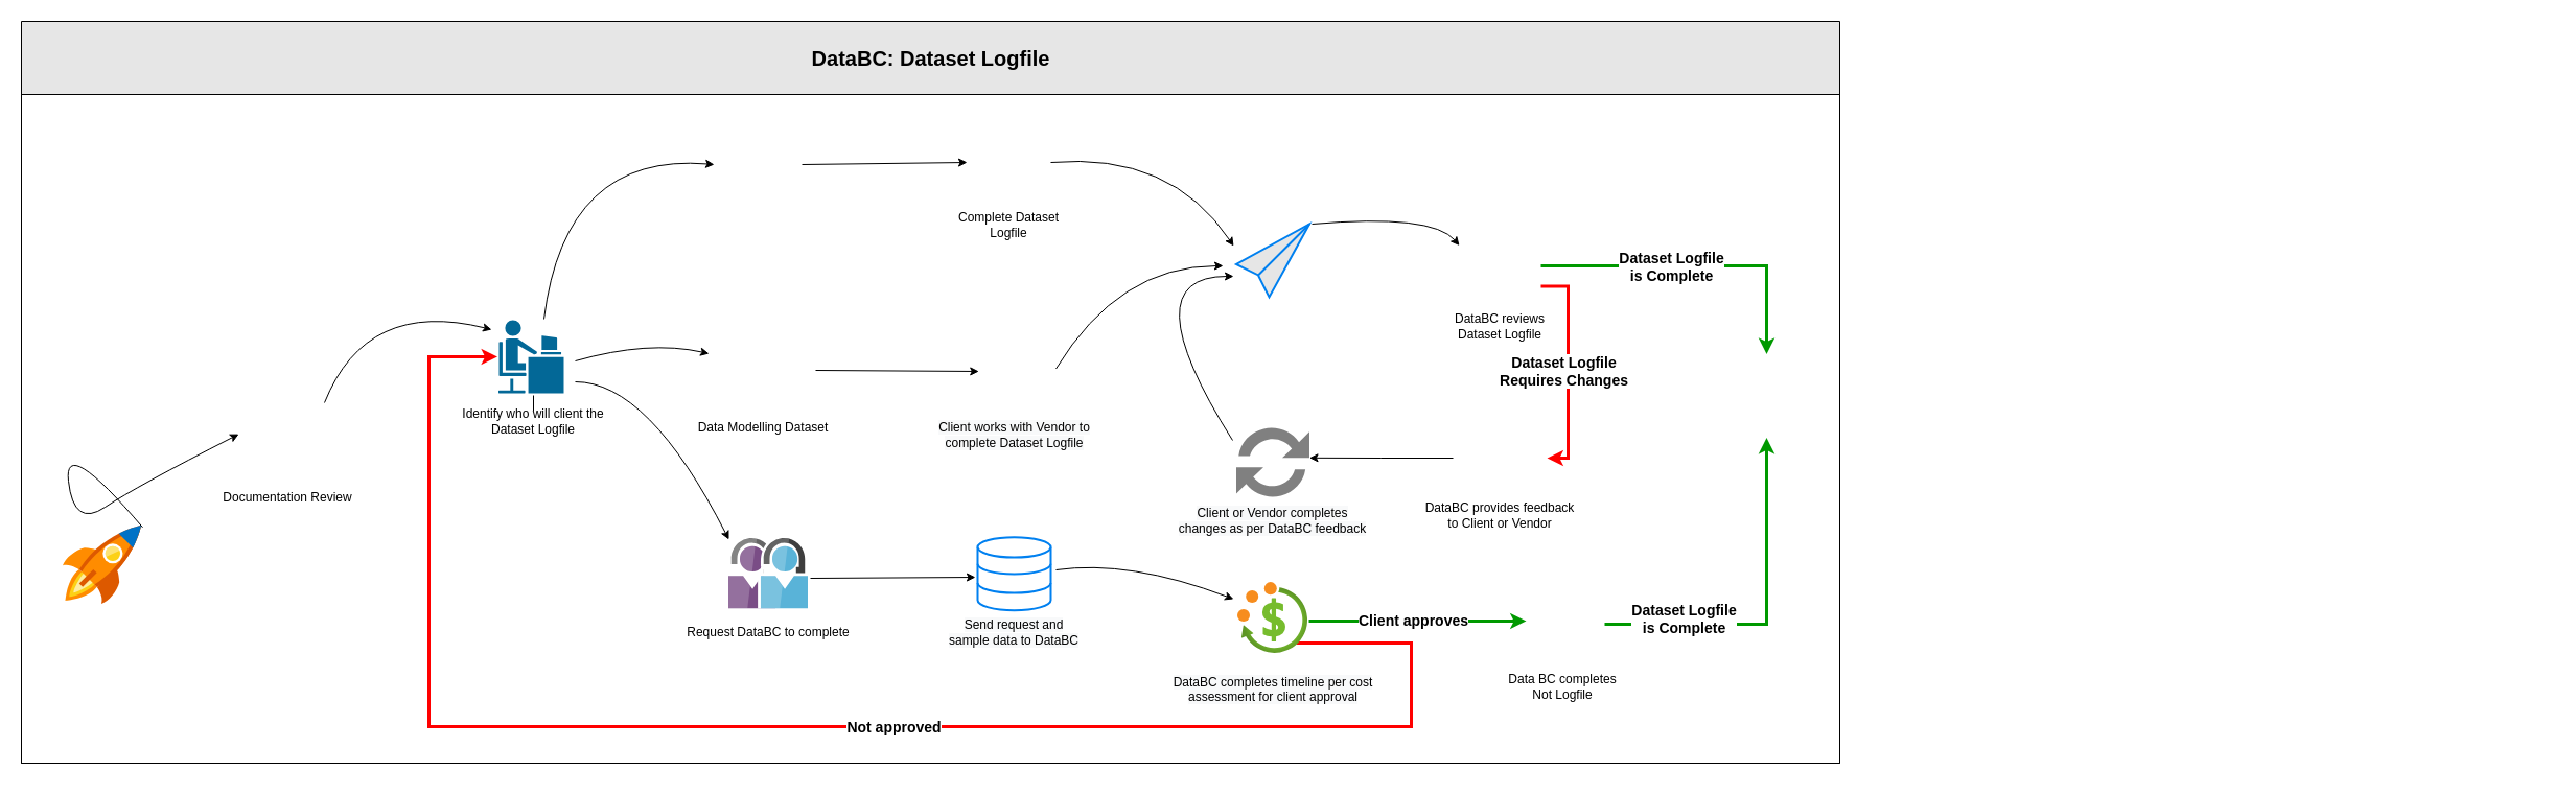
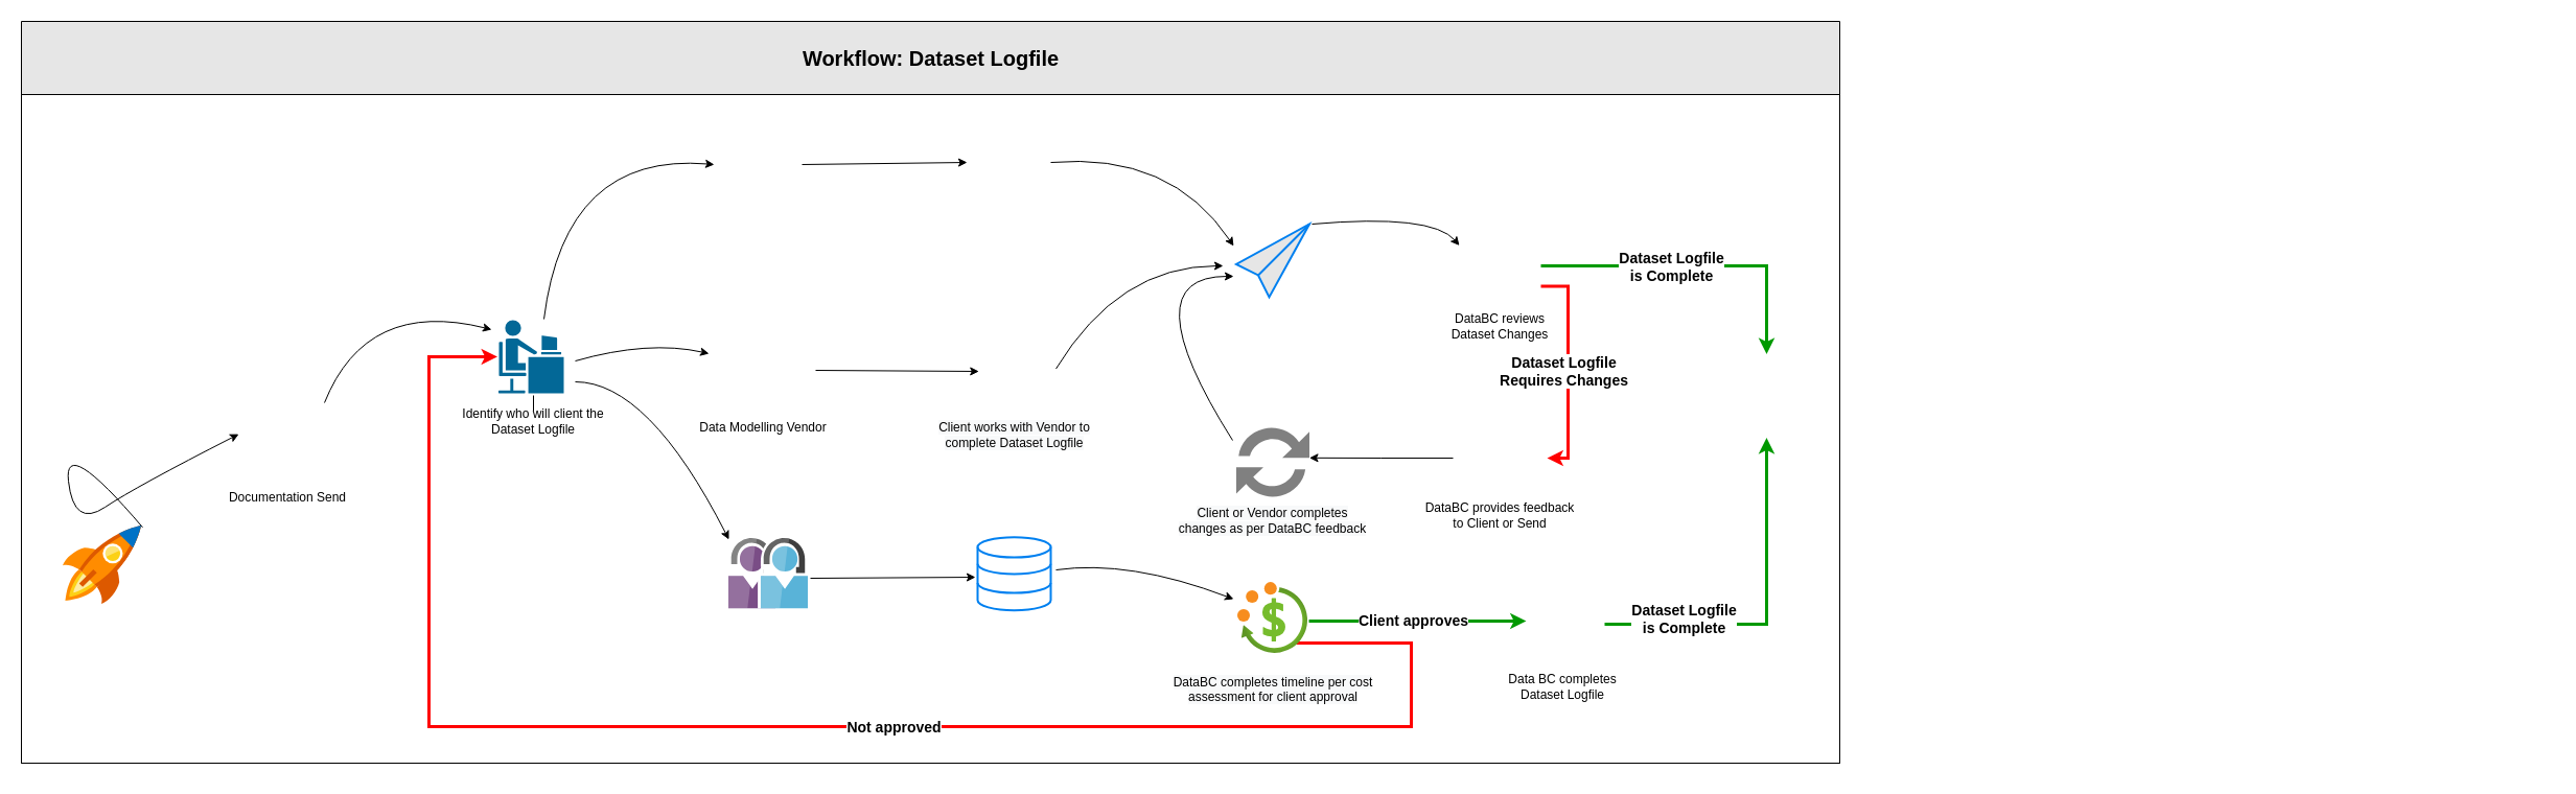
- <mxCell id="2" value="DataBC: Dataset Logfile" style="swimlane;html=1;childLayout=stackLayout;startSize=70;rounded=0;shadow=0;labelBackgroundColor=none;strokeWidth=1;fontFamily=Helvetica;fontSize=20;align=center;fillColor=#E6E6E6;" parent="1" vertex="1"><mxGeometry x="20" y="20" width="1740" height="710" as="geometry" /></mxCell>
+ <mxCell id="2" value="Workflow: Dataset Logfile" style="swimlane;html=1;childLayout=stackLayout;startSize=70;rounded=0;shadow=0;labelBackgroundColor=none;strokeWidth=1;fontFamily=Helvetica;fontSize=20;align=center;fillColor=#E6E6E6;" parent="1" vertex="1"><mxGeometry x="20" y="20" width="1740" height="710" as="geometry" /></mxCell>
- <mxCell id="23" value="Complete Dataset Logfile" style="text;html=1;strokeColor=none;fillColor=none;align=center;verticalAlign=middle;whiteSpace=wrap;rounded=0;" parent="21" vertex="1"><mxGeometry y="90" width="110" height="20" as="geometry" /></mxCell>
- <mxCell id="47" value="DataBC reviews Dataset Logfile" style="text;html=1;strokeColor=none;fillColor=none;align=center;verticalAlign=middle;whiteSpace=wrap;rounded=0;" parent="46" vertex="1"><mxGeometry y="87" width="130" height="20" as="geometry" /></mxCell>
+ <mxCell id="47" value="DataBC reviews Dataset Changes" style="text;html=1;strokeColor=none;fillColor=none;align=center;verticalAlign=middle;whiteSpace=wrap;rounded=0;" parent="46" vertex="1"><mxGeometry y="87" width="130" height="20" as="geometry" /></mxCell>
- <mxCell id="31" value="Data Modelling Dataset" style="text;html=1;strokeColor=none;fillColor=none;align=center;verticalAlign=middle;whiteSpace=wrap;rounded=0;" parent="30" vertex="1"><mxGeometry y="94.5" width="190" height="20" as="geometry" /></mxCell>
+ <mxCell id="31" value="Data Modelling Vendor" style="text;html=1;strokeColor=none;fillColor=none;align=center;verticalAlign=middle;whiteSpace=wrap;rounded=0;" parent="30" vertex="1"><mxGeometry y="94.5" width="190" height="20" as="geometry" /></mxCell>
- <mxCell id="11" value="Documentation Review" style="text;html=1;strokeColor=none;fillColor=none;align=center;verticalAlign=middle;whiteSpace=wrap;rounded=0;" parent="9" vertex="1"><mxGeometry y="89" width="150" height="20" as="geometry" /></mxCell>
+ <mxCell id="11" value="Documentation Send" style="text;html=1;strokeColor=none;fillColor=none;align=center;verticalAlign=middle;whiteSpace=wrap;rounded=0;" parent="9" vertex="1"><mxGeometry y="89" width="150" height="20" as="geometry" /></mxCell>
- <mxCell id="45" value="DataBC provides feedback to Client or Vendor" style="text;html=1;strokeColor=none;fillColor=none;align=center;verticalAlign=middle;whiteSpace=wrap;rounded=0;" parent="43" vertex="1"><mxGeometry x="-15" y="80" width="150" height="20" as="geometry" /></mxCell>
+ <mxCell id="45" value="DataBC provides feedback to Client or Send" style="text;html=1;strokeColor=none;fillColor=none;align=center;verticalAlign=middle;whiteSpace=wrap;rounded=0;" parent="43" vertex="1"><mxGeometry x="-15" y="80" width="150" height="20" as="geometry" /></mxCell>
- <mxCell id="19" value="Request DataBC to complete" style="text;html=1;strokeColor=none;fillColor=none;align=center;verticalAlign=middle;whiteSpace=wrap;rounded=0;" parent="18" vertex="1"><mxGeometry y="80" width="190" height="20" as="geometry" /></mxCell>
- <mxCell id="61" value="&#10;&#10;&lt;span style=&quot;color: rgb(0, 0, 0); font-family: helvetica; font-size: 12px; font-style: normal; font-weight: 400; letter-spacing: normal; text-align: center; text-indent: 0px; text-transform: none; word-spacing: 0px; background-color: rgb(248, 249, 250); display: inline; float: none;&quot;&gt;Send request and sample data to DataBC&lt;/span&gt;&#10;&#10;" style="text;html=1;strokeColor=none;fillColor=none;align=center;verticalAlign=middle;whiteSpace=wrap;rounded=0;" parent="59" vertex="1"><mxGeometry y="81.28" width="130" height="20" as="geometry" /></mxCell>
- <mxCell id="42" value="Data BC completes Not Logfile" style="text;html=1;strokeColor=none;fillColor=none;align=center;verticalAlign=middle;whiteSpace=wrap;rounded=0;" parent="40" vertex="1"><mxGeometry y="90" width="110" height="20" as="geometry" /></mxCell>
+ <mxCell id="42" value="Data BC completes Dataset Logfile" style="text;html=1;strokeColor=none;fillColor=none;align=center;verticalAlign=middle;whiteSpace=wrap;rounded=0;" parent="40" vertex="1"><mxGeometry y="90" width="110" height="20" as="geometry" /></mxCell>
